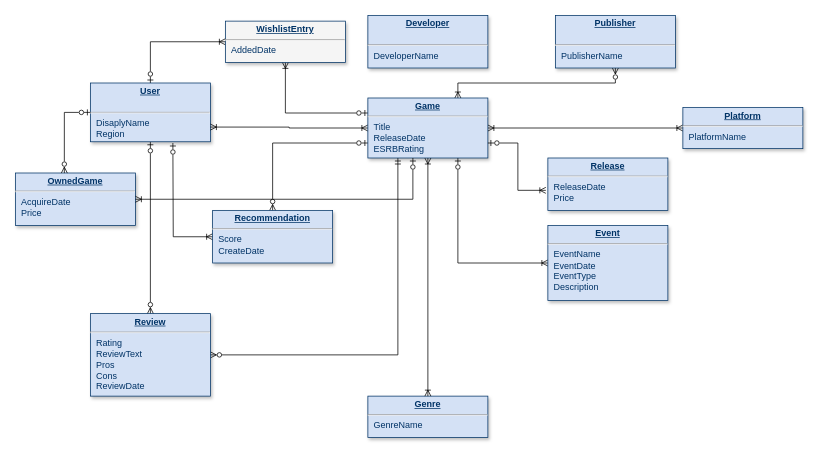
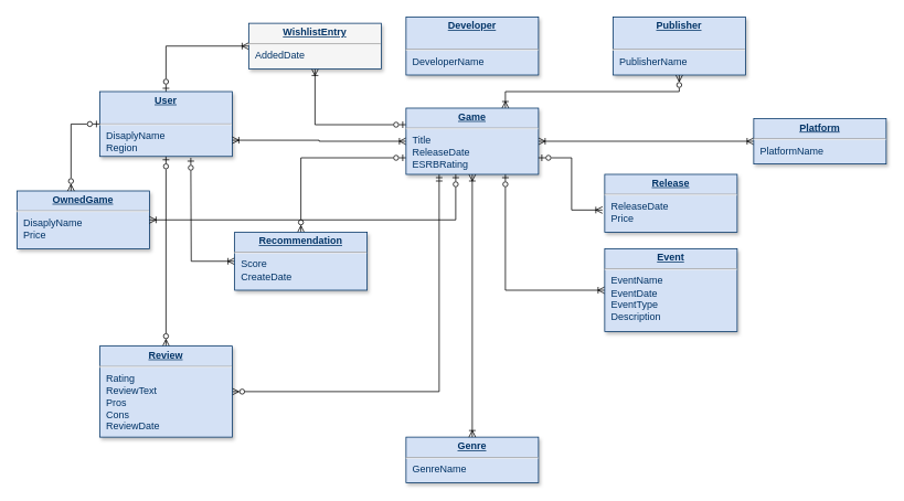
- <mxCell id="21" value="&lt;p style=&quot;margin: 0px; margin-top: 4px; text-align: center; text-decoration: underline;&quot;&gt;&lt;strong&gt;OwnedGame&lt;/strong&gt;&lt;/p&gt;&lt;hr&gt;&lt;p style=&quot;margin: 0px; margin-left: 8px;&quot;&gt;AcquireDate&lt;br&gt;Price&lt;/p&gt;" style="verticalAlign=top;align=left;overflow=fill;fontSize=12;fontFamily=Helvetica;html=1;strokeColor=#003366;shadow=1;fillColor=#D4E1F5;fontColor=#003366" parent="1" vertex="1"><mxGeometry x="20" y="230" width="160" height="70" as="geometry" /></mxCell>
+ <mxCell id="21" value="&lt;p style=&quot;margin: 0px; margin-top: 4px; text-align: center; text-decoration: underline;&quot;&gt;&lt;strong&gt;OwnedGame&lt;/strong&gt;&lt;/p&gt;&lt;hr&gt;&lt;p style=&quot;margin: 0px; margin-left: 8px;&quot;&gt;DisaplyName&lt;br&gt;Price&lt;/p&gt;" style="verticalAlign=top;align=left;overflow=fill;fontSize=12;fontFamily=Helvetica;html=1;strokeColor=#003366;shadow=1;fillColor=#D4E1F5;fontColor=#003366" parent="1" vertex="1"><mxGeometry x="20" y="230" width="160" height="70" as="geometry" /></mxCell>
